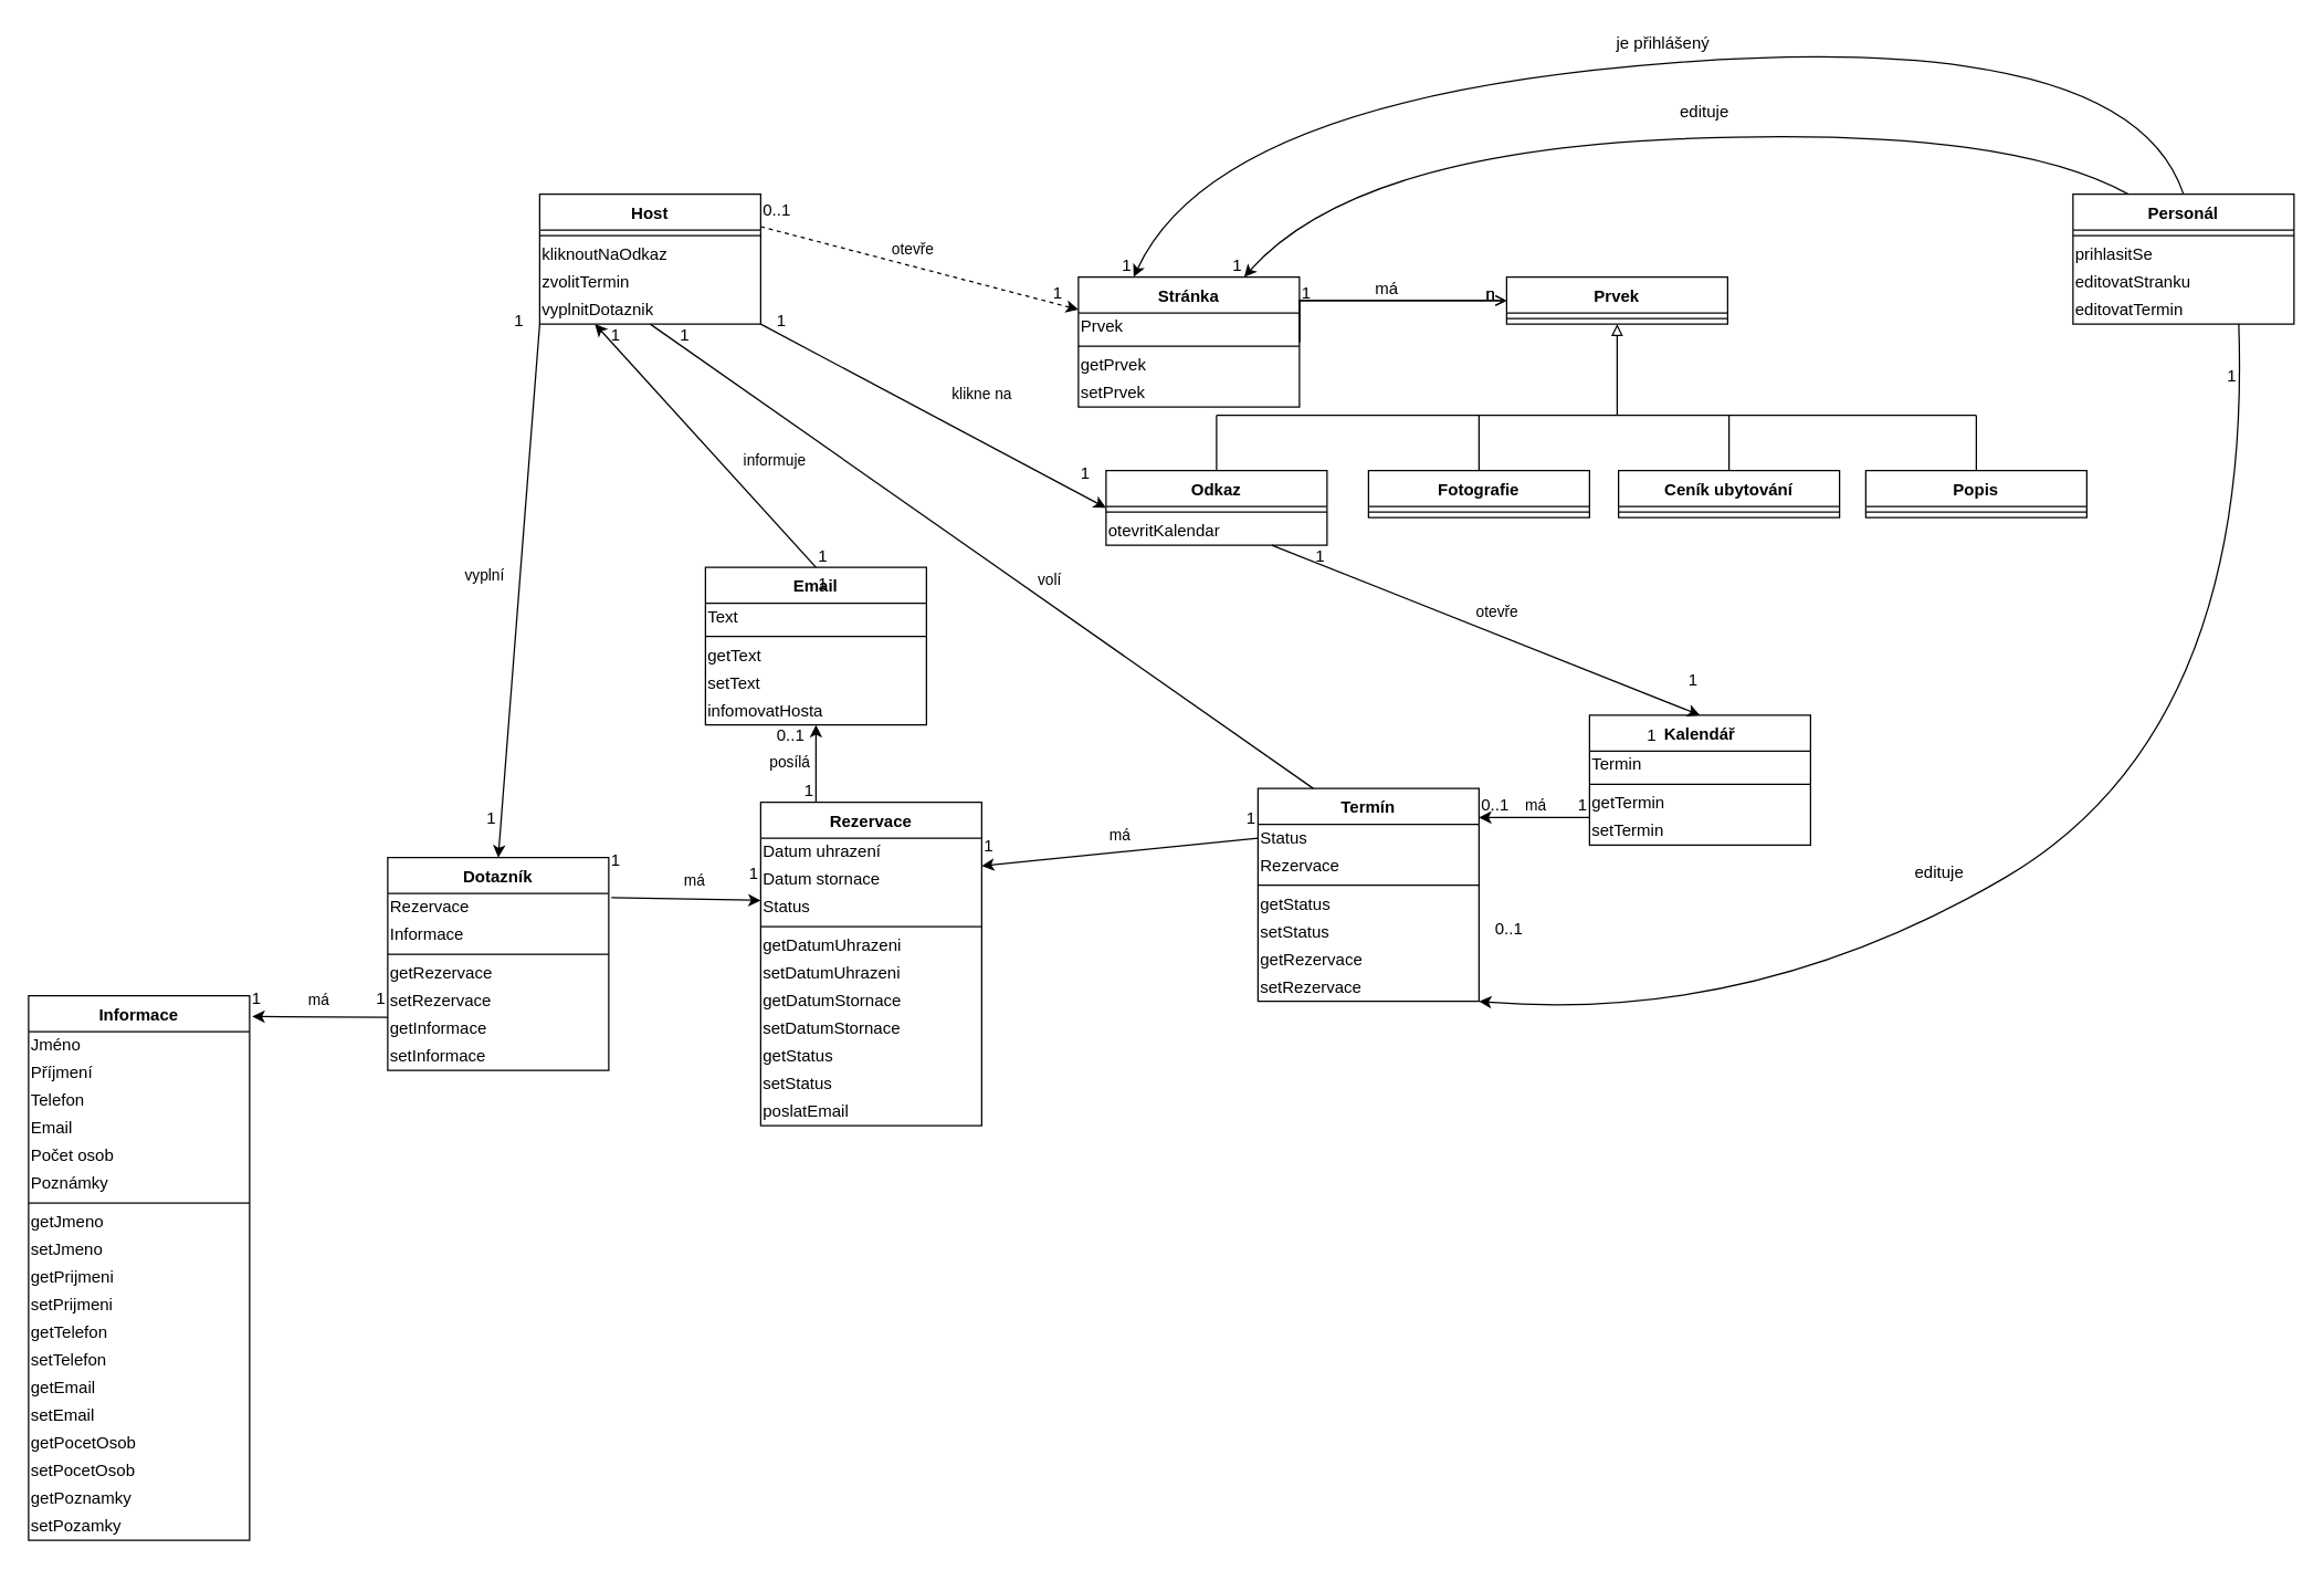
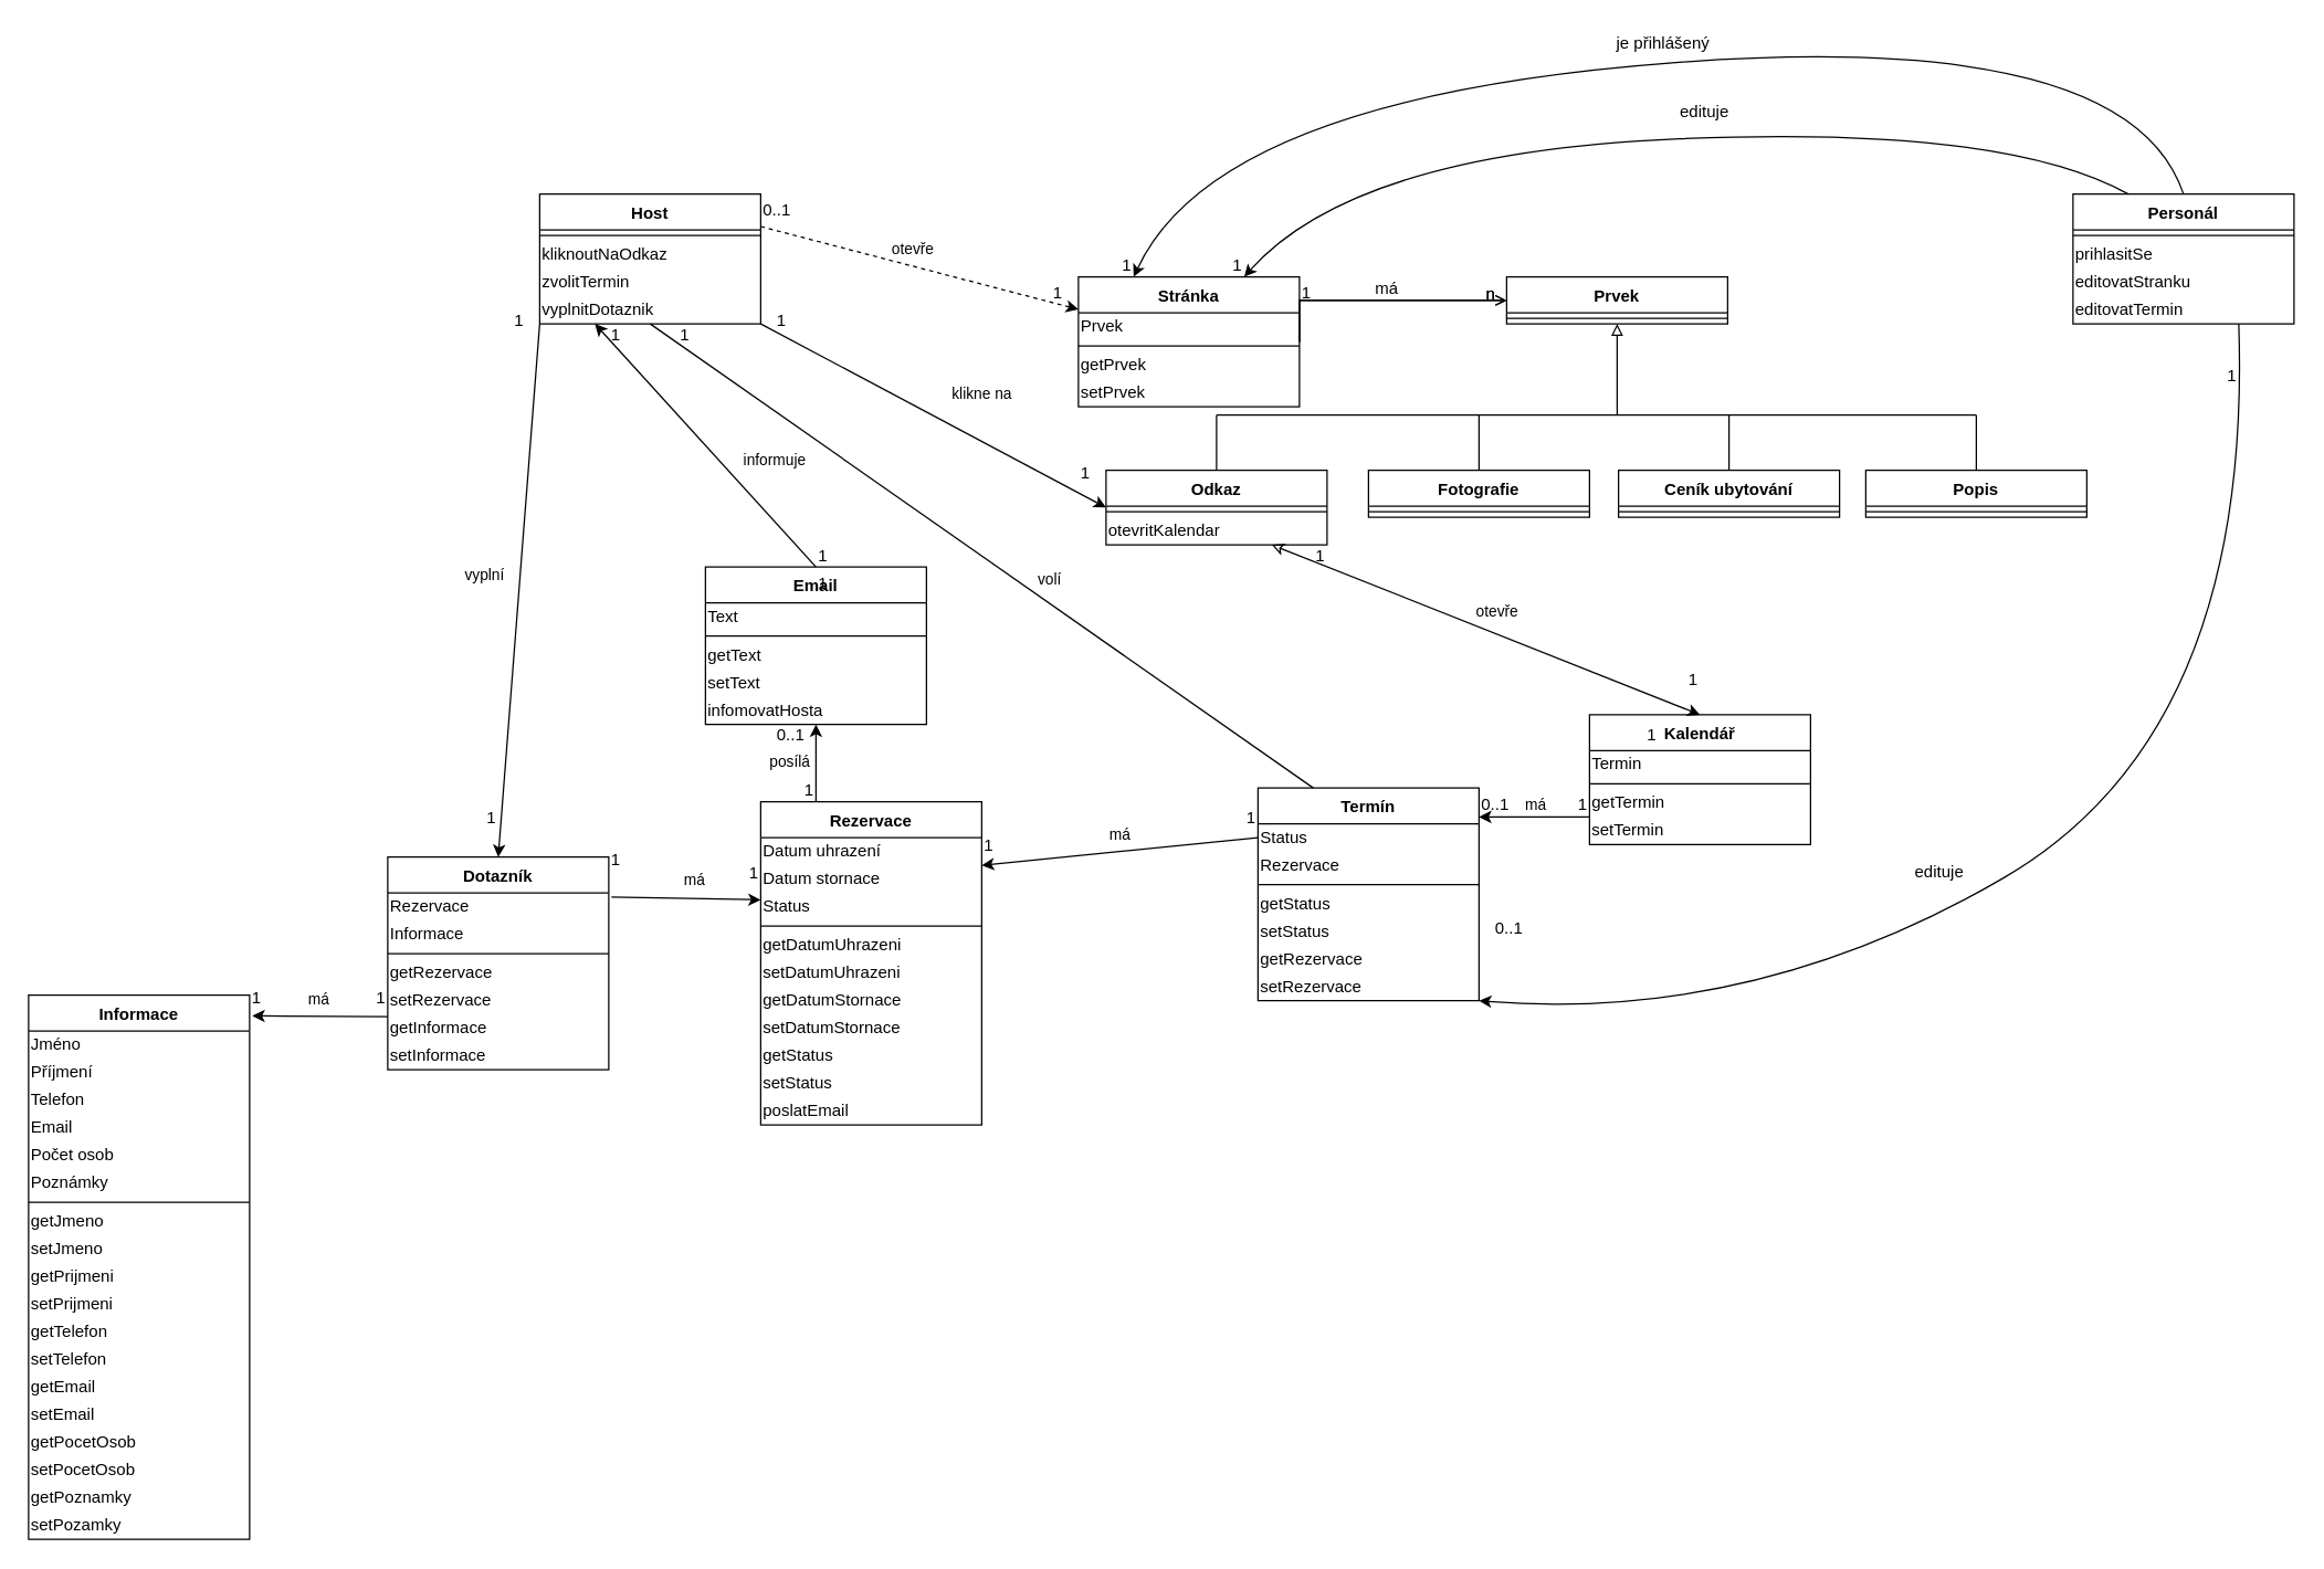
- <mxCell id="37" value="" style="endArrow=none;html=1;entryX=0.75;entryY=1;entryDx=0;entryDy=0;exitX=0.5;exitY=0;exitDx=0;exitDy=0;startArrow=classic;startFill=1;endFill=0;" edge="1" parent="1" source="32" target="18"><mxGeometry width="50" height="50" relative="1" as="geometry"><mxPoint x="1010" y="290" as="sourcePoint" /><mxPoint x="1060" y="240" as="targetPoint" /></mxGeometry></mxCell>
+ <mxCell id="37" value="" style="endArrow=classic;html=1;entryX=0.75;entryY=1;entryDx=0;entryDy=0;exitX=0.5;exitY=0;exitDx=0;exitDy=0;startArrow=classic;startFill=1;endFill=0;" edge="1" parent="1" source="32" target="18"><mxGeometry width="50" height="50" relative="1" as="geometry"><mxPoint x="1010" y="290" as="sourcePoint" /><mxPoint x="1060" y="240" as="targetPoint" /></mxGeometry></mxCell>
